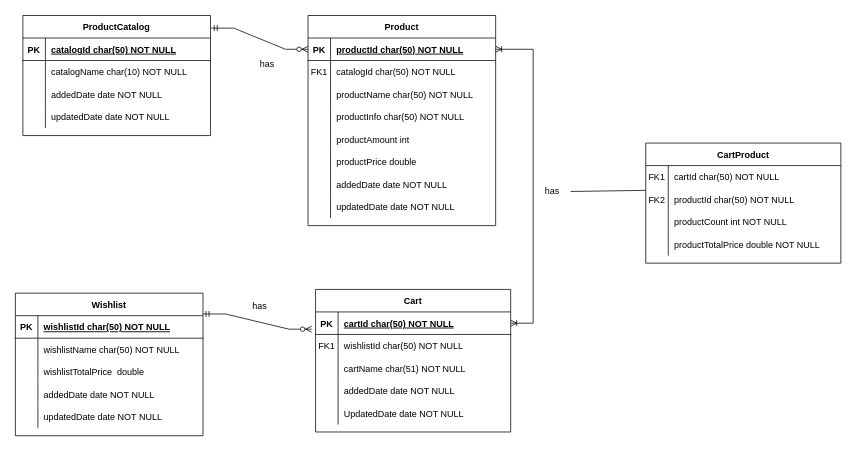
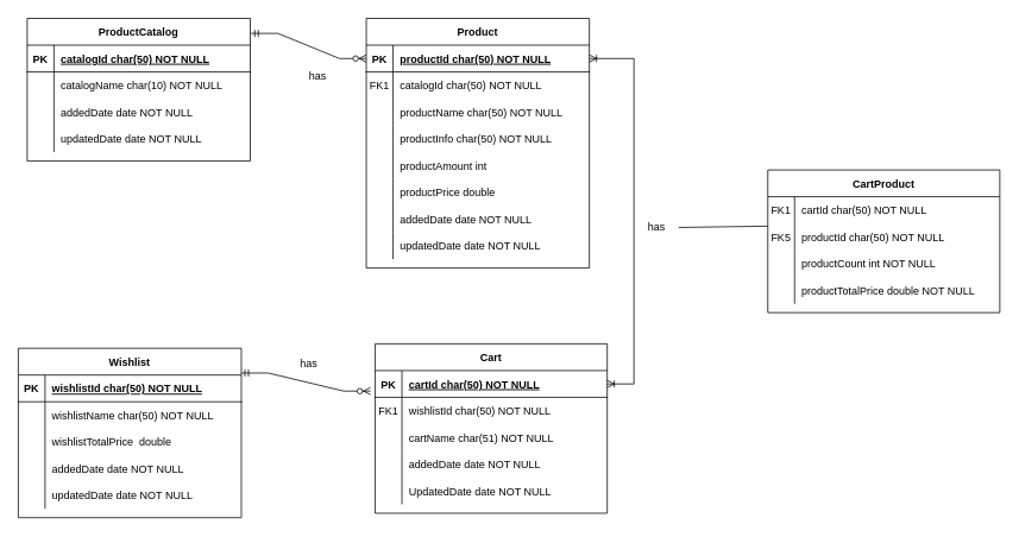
- <mxCell id="82" value="FK2" style="shape=partialRectangle;connectable=0;fillColor=none;top=0;left=0;bottom=0;right=0;editable=1;overflow=hidden;" parent="81" vertex="1"><mxGeometry width="30" height="30" as="geometry"><mxRectangle width="30" height="30" as="alternateBounds" /></mxGeometry></mxCell>
+ <mxCell id="82" value="FK5" style="shape=partialRectangle;connectable=0;fillColor=none;top=0;left=0;bottom=0;right=0;editable=1;overflow=hidden;" parent="81" vertex="1"><mxGeometry width="30" height="30" as="geometry"><mxRectangle width="30" height="30" as="alternateBounds" /></mxGeometry></mxCell>
